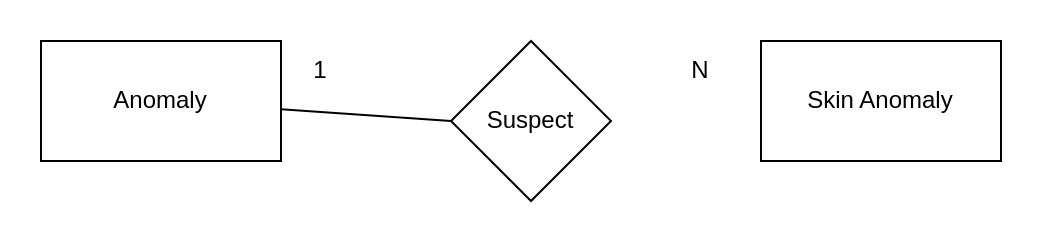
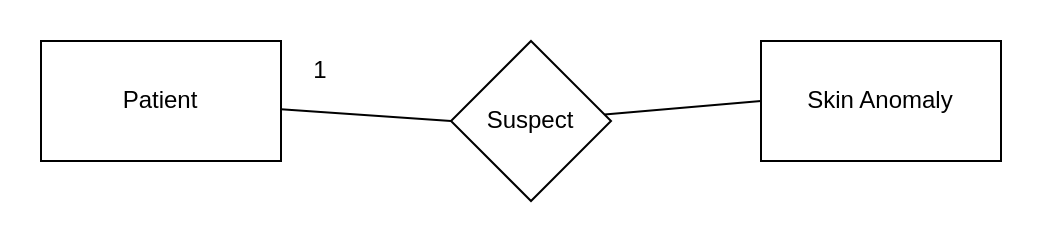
- <mxCell id="7" value="N" style="text;html=1;strokeColor=none;fillColor=none;align=center;verticalAlign=middle;whiteSpace=wrap;rounded=0;" vertex="1" parent="1"><mxGeometry x="320" y="20" width="60" height="30" as="geometry" /></mxCell>
- <mxCell id="3" value="Anomaly" style="rounded=0;whiteSpace=wrap;html=1;" vertex="1" parent="1"><mxGeometry x="20" y="20" width="120" height="60" as="geometry" /></mxCell>
+ <mxCell id="3" value="Patient" style="rounded=0;whiteSpace=wrap;html=1;" vertex="1" parent="1"><mxGeometry x="20" y="20" width="120" height="60" as="geometry" /></mxCell>
+ <mxCell id="5" style="edgeStyle=none;rounded=0;orthogonalLoop=1;jettySize=auto;html=1;entryX=0;entryY=0.5;entryDx=0;entryDy=0;endArrow=none;endFill=0;" edge="1" parent="1" source="6" target="4"><mxGeometry relative="1" as="geometry" /></mxCell>
